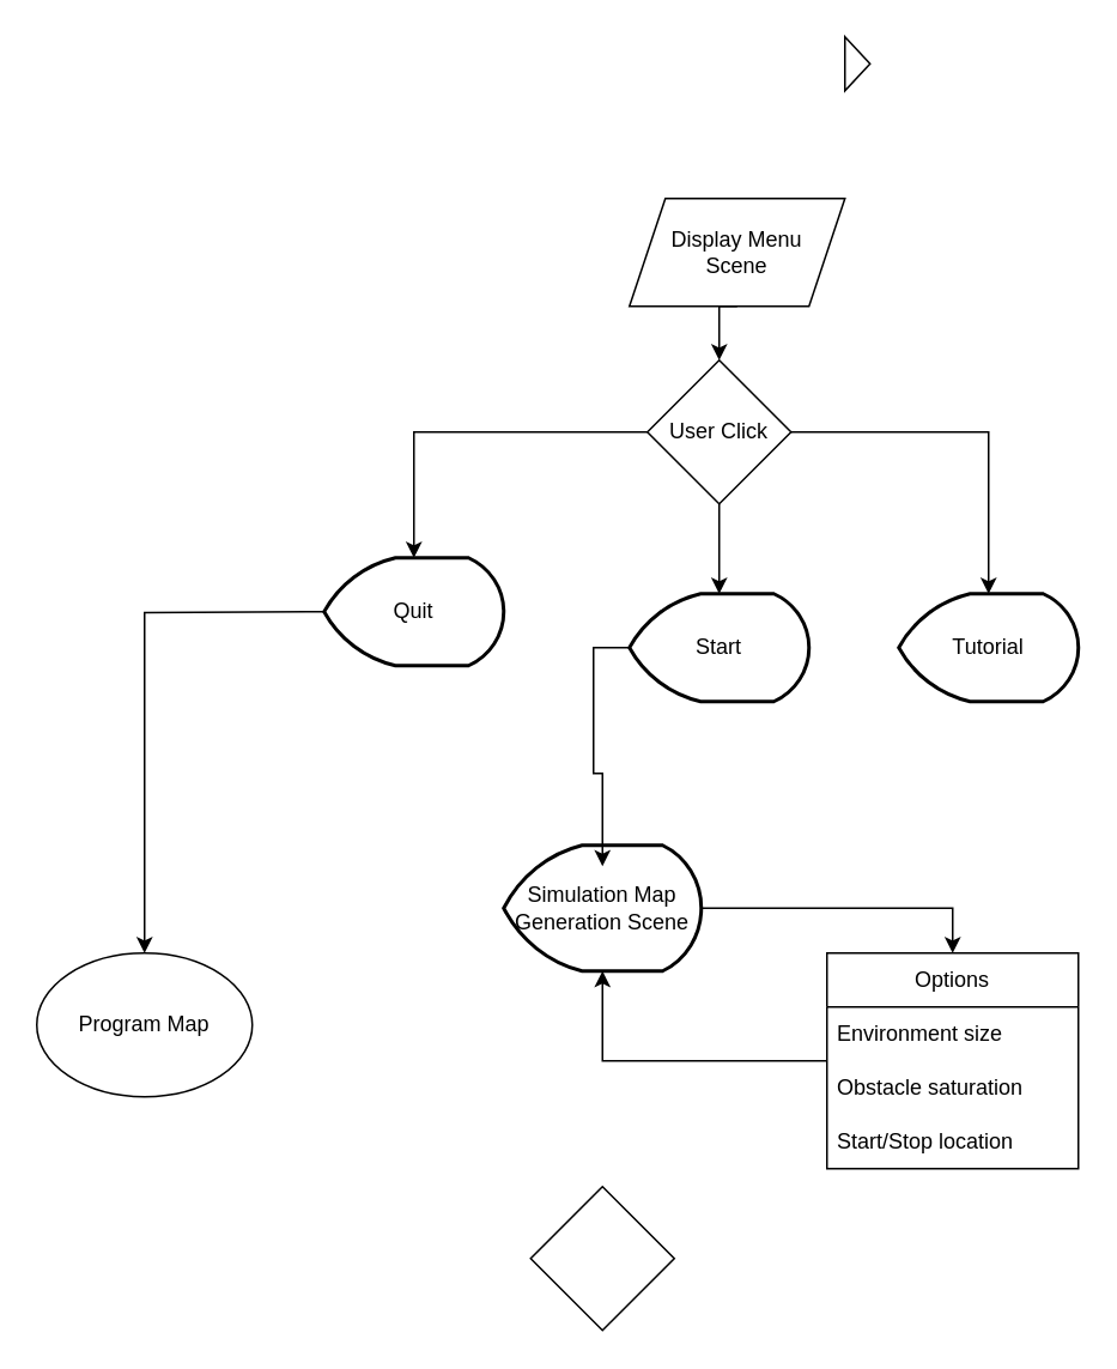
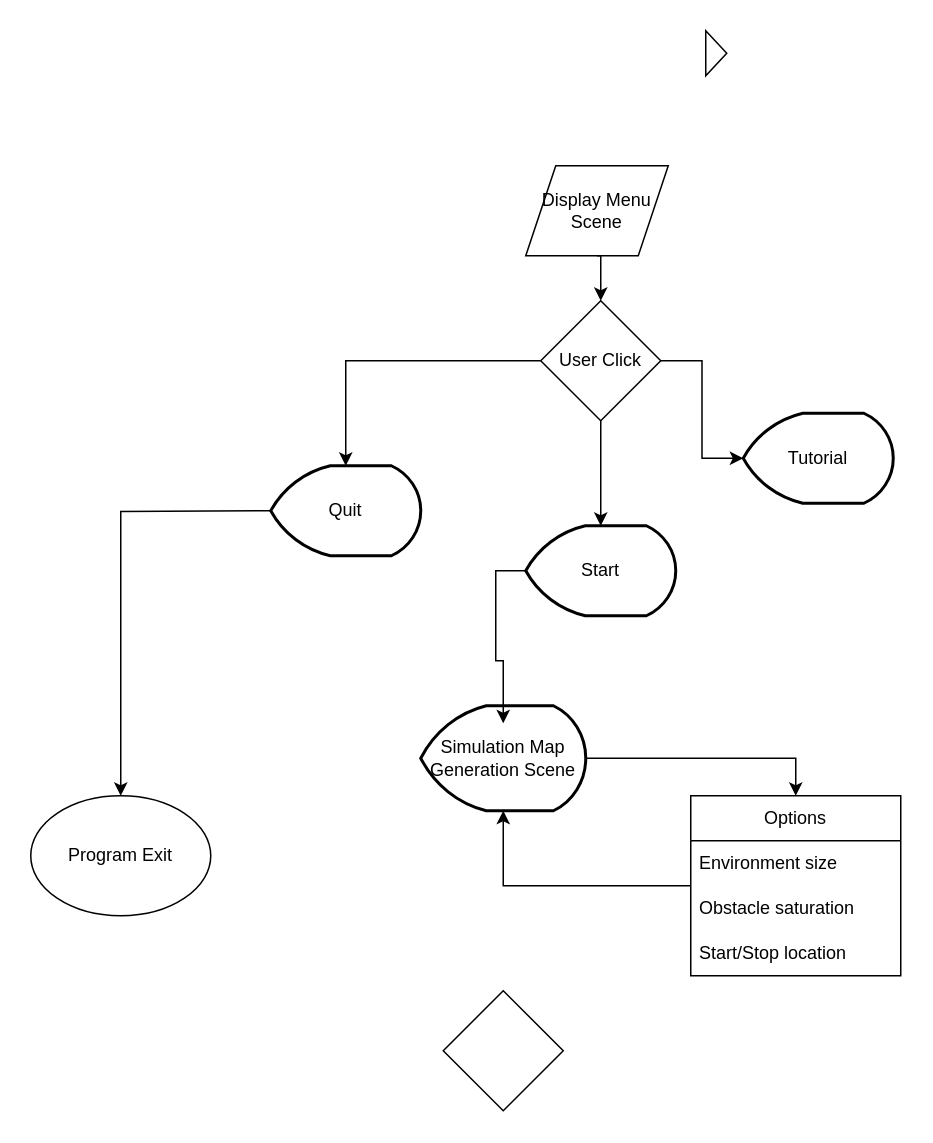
- <mxCell id="3" value="Display Menu&lt;br&gt;Scene" style="shape=parallelogram;perimeter=parallelogramPerimeter;whiteSpace=wrap;html=1;fixedSize=1;" vertex="1" parent="1"><mxGeometry x="350" y="110" width="120" height="60" as="geometry" /></mxCell>
+ <mxCell id="3" value="Display Menu&lt;br&gt;Scene" style="shape=parallelogram;perimeter=parallelogramPerimeter;whiteSpace=wrap;html=1;fixedSize=1;" vertex="1" parent="1"><mxGeometry x="350" y="110" width="95" height="60" as="geometry" /></mxCell>
- <mxCell id="11" value="Start" style="strokeWidth=2;html=1;shape=mxgraph.flowchart.display;whiteSpace=wrap;" vertex="1" parent="1"><mxGeometry x="350" y="330" width="100" height="60" as="geometry" /></mxCell>
+ <mxCell id="11" value="Start" style="strokeWidth=2;html=1;shape=mxgraph.flowchart.display;whiteSpace=wrap;" vertex="1" parent="1"><mxGeometry x="350" y="350" width="100" height="60" as="geometry" /></mxCell>
- <mxCell id="13" value="Tutorial" style="strokeWidth=2;html=1;shape=mxgraph.flowchart.display;whiteSpace=wrap;" vertex="1" parent="1"><mxGeometry x="500" y="330" width="100" height="60" as="geometry" /></mxCell>
+ <mxCell id="13" value="Tutorial" style="strokeWidth=2;html=1;shape=mxgraph.flowchart.display;whiteSpace=wrap;" vertex="1" parent="1"><mxGeometry x="495" y="275" width="100" height="60" as="geometry" /></mxCell>
- <mxCell id="7" value="Program Map" style="ellipse;whiteSpace=wrap;html=1;" vertex="1" parent="1"><mxGeometry x="20" y="530" width="120" height="80" as="geometry" /></mxCell>
+ <mxCell id="7" value="Program Exit" style="ellipse;whiteSpace=wrap;html=1;" vertex="1" parent="1"><mxGeometry x="20" y="530" width="120" height="80" as="geometry" /></mxCell>
